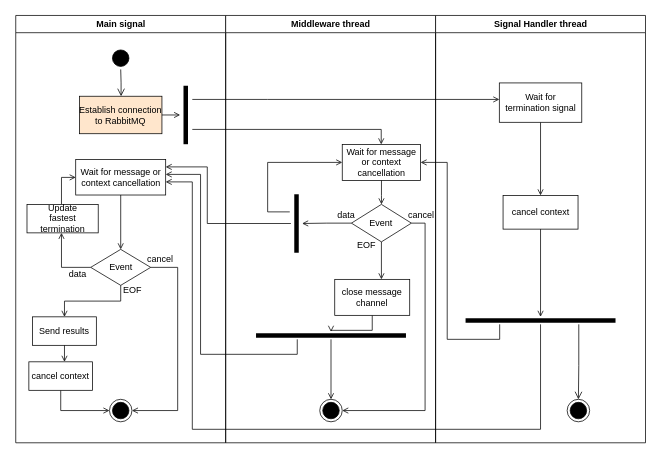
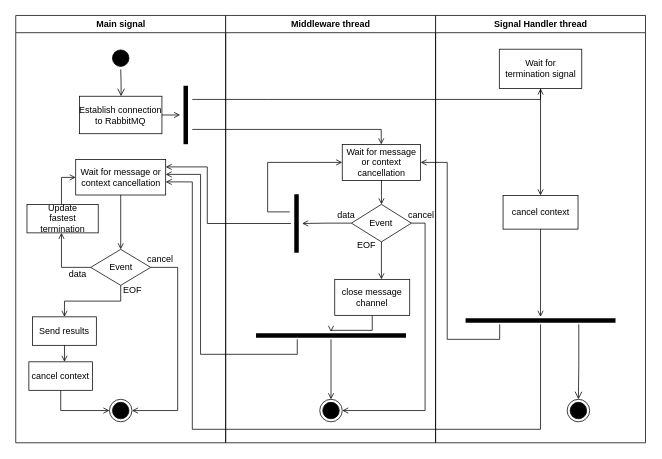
- <mxCell id="44" value="&lt;div&gt;Wait for&lt;/div&gt;&lt;div&gt;termination signal&lt;/div&gt;" style="rounded=0;whiteSpace=wrap;html=1;" vertex="1" parent="42"><mxGeometry x="85" y="90" width="110" height="52.5" as="geometry" /></mxCell>
+ <mxCell id="44" value="&lt;div&gt;Wait for&lt;/div&gt;&lt;div&gt;termination signal&lt;/div&gt;" style="rounded=0;whiteSpace=wrap;html=1;" vertex="1" parent="42"><mxGeometry x="85" y="45" width="110" height="52.5" as="geometry" /></mxCell>
- <mxCell id="5" value="Establish connection&#10;to RabbitMQ" style="strokeColor=#000000;fillColor=#ffe6cc;" parent="2" vertex="1"><mxGeometry x="85" y="107.75" width="110" height="50" as="geometry" /></mxCell>
+ <mxCell id="5" value="Establish connection&#10;to RabbitMQ" style="strokeColor=#000000;" parent="2" vertex="1"><mxGeometry x="85" y="107.75" width="110" height="50" as="geometry" /></mxCell>
